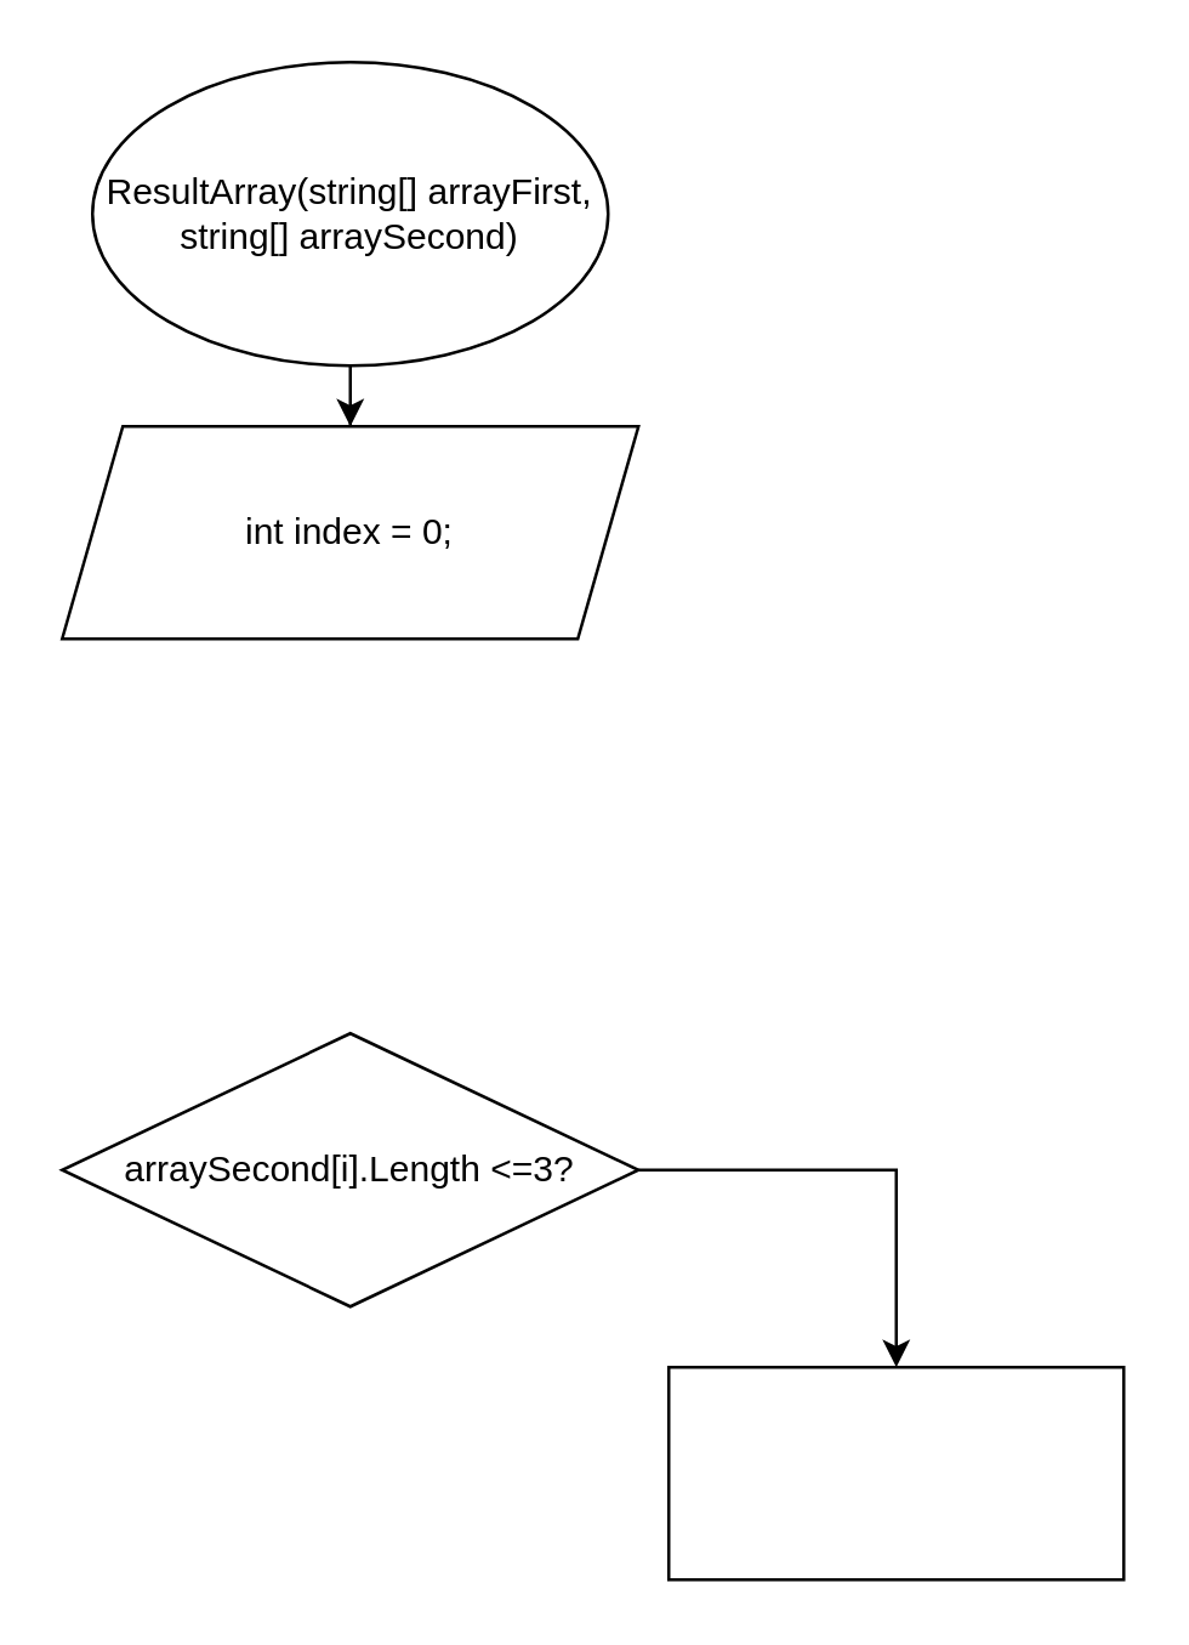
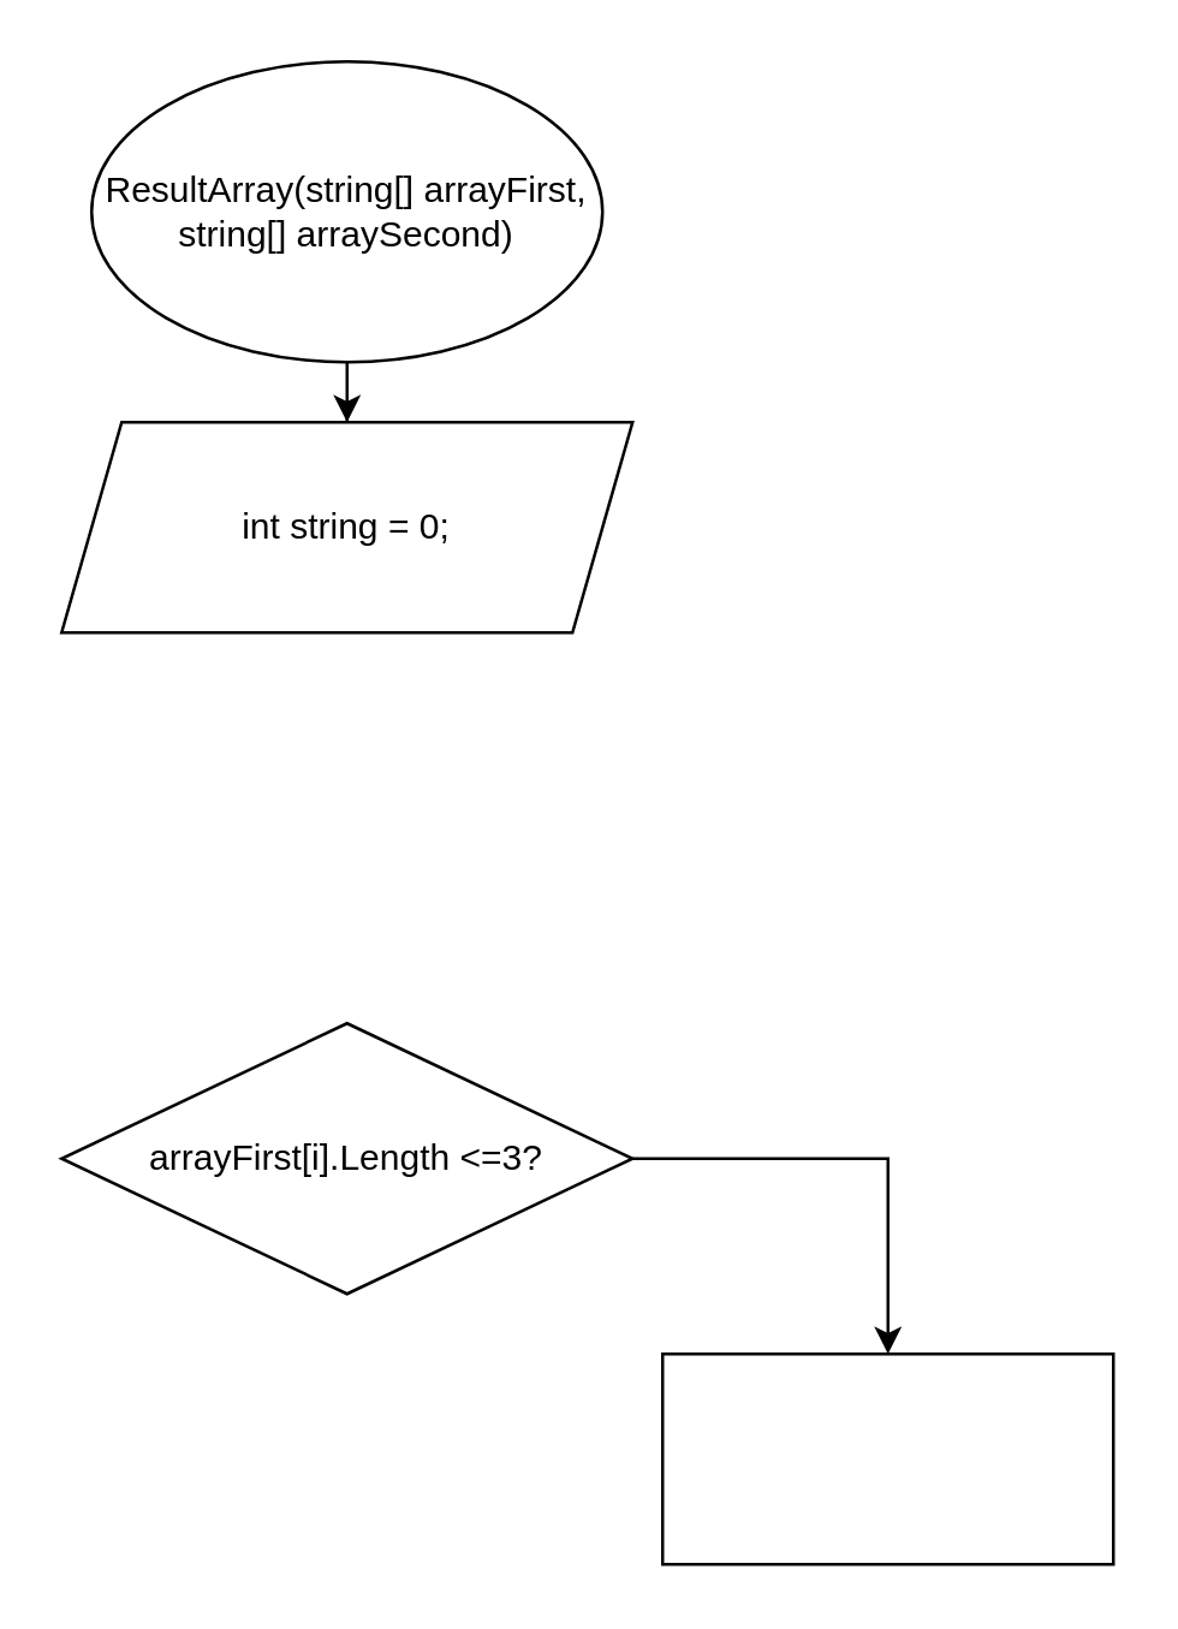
- <mxCell id="4" value="int index = 0;" style="shape=parallelogram;perimeter=parallelogramPerimeter;whiteSpace=wrap;html=1;fixedSize=1;" vertex="1" parent="1"><mxGeometry x="20" y="140" width="190" height="70" as="geometry" /></mxCell>
+ <mxCell id="4" value="int string = 0;" style="shape=parallelogram;perimeter=parallelogramPerimeter;whiteSpace=wrap;html=1;fixedSize=1;" vertex="1" parent="1"><mxGeometry x="20" y="140" width="190" height="70" as="geometry" /></mxCell>
- <mxCell id="6" value="arraySecond[i].Length &amp;lt;=3?" style="rhombus;whiteSpace=wrap;html=1;" vertex="1" parent="1"><mxGeometry x="20" y="340" width="190" height="90" as="geometry" /></mxCell>
+ <mxCell id="6" value="arrayFirst[i].Length &amp;lt;=3?" style="rhombus;whiteSpace=wrap;html=1;" vertex="1" parent="1"><mxGeometry x="20" y="340" width="190" height="90" as="geometry" /></mxCell>
